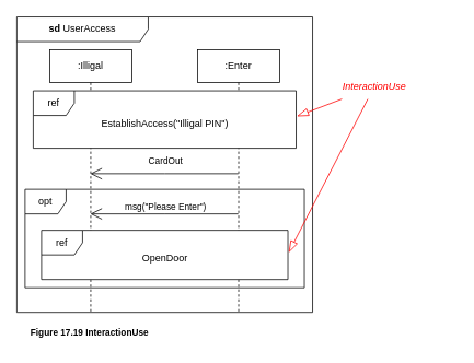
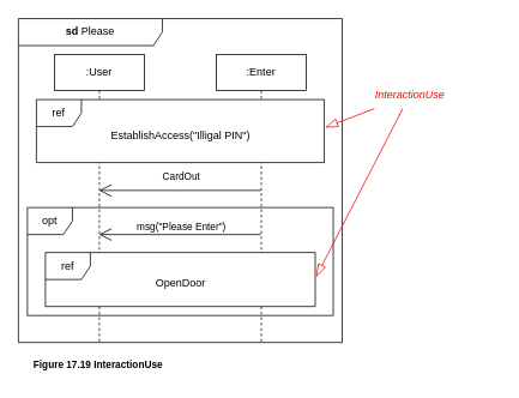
- <mxCell id="2" value="&lt;b&gt;sd&lt;/b&gt; UserAccess" style="shape=umlFrame;whiteSpace=wrap;html=1;pointerEvents=0;recursiveResize=0;container=1;collapsible=0;width=160;" vertex="1" parent="1"><mxGeometry x="20" y="20" width="360" height="360" as="geometry" /></mxCell>
+ <mxCell id="2" value="&lt;b&gt;sd&lt;/b&gt; Please" style="shape=umlFrame;whiteSpace=wrap;html=1;pointerEvents=0;recursiveResize=0;container=1;collapsible=0;width=160;" vertex="1" parent="1"><mxGeometry x="20" y="20" width="360" height="360" as="geometry" /></mxCell>
- <mxCell id="3" value=":Illigal" style="shape=umlLifeline;perimeter=lifelinePerimeter;whiteSpace=wrap;html=1;container=1;dropTarget=0;collapsible=0;recursiveResize=0;outlineConnect=0;portConstraint=eastwest;newEdgeStyle={&quot;edgeStyle&quot;:&quot;elbowEdgeStyle&quot;,&quot;elbow&quot;:&quot;vertical&quot;,&quot;curved&quot;:0,&quot;rounded&quot;:0};" vertex="1" parent="2"><mxGeometry x="40" y="40" width="100" height="320" as="geometry" /></mxCell>
+ <mxCell id="3" value=":User" style="shape=umlLifeline;perimeter=lifelinePerimeter;whiteSpace=wrap;html=1;container=1;dropTarget=0;collapsible=0;recursiveResize=0;outlineConnect=0;portConstraint=eastwest;newEdgeStyle={&quot;edgeStyle&quot;:&quot;elbowEdgeStyle&quot;,&quot;elbow&quot;:&quot;vertical&quot;,&quot;curved&quot;:0,&quot;rounded&quot;:0};" vertex="1" parent="2"><mxGeometry x="40" y="40" width="100" height="320" as="geometry" /></mxCell>
